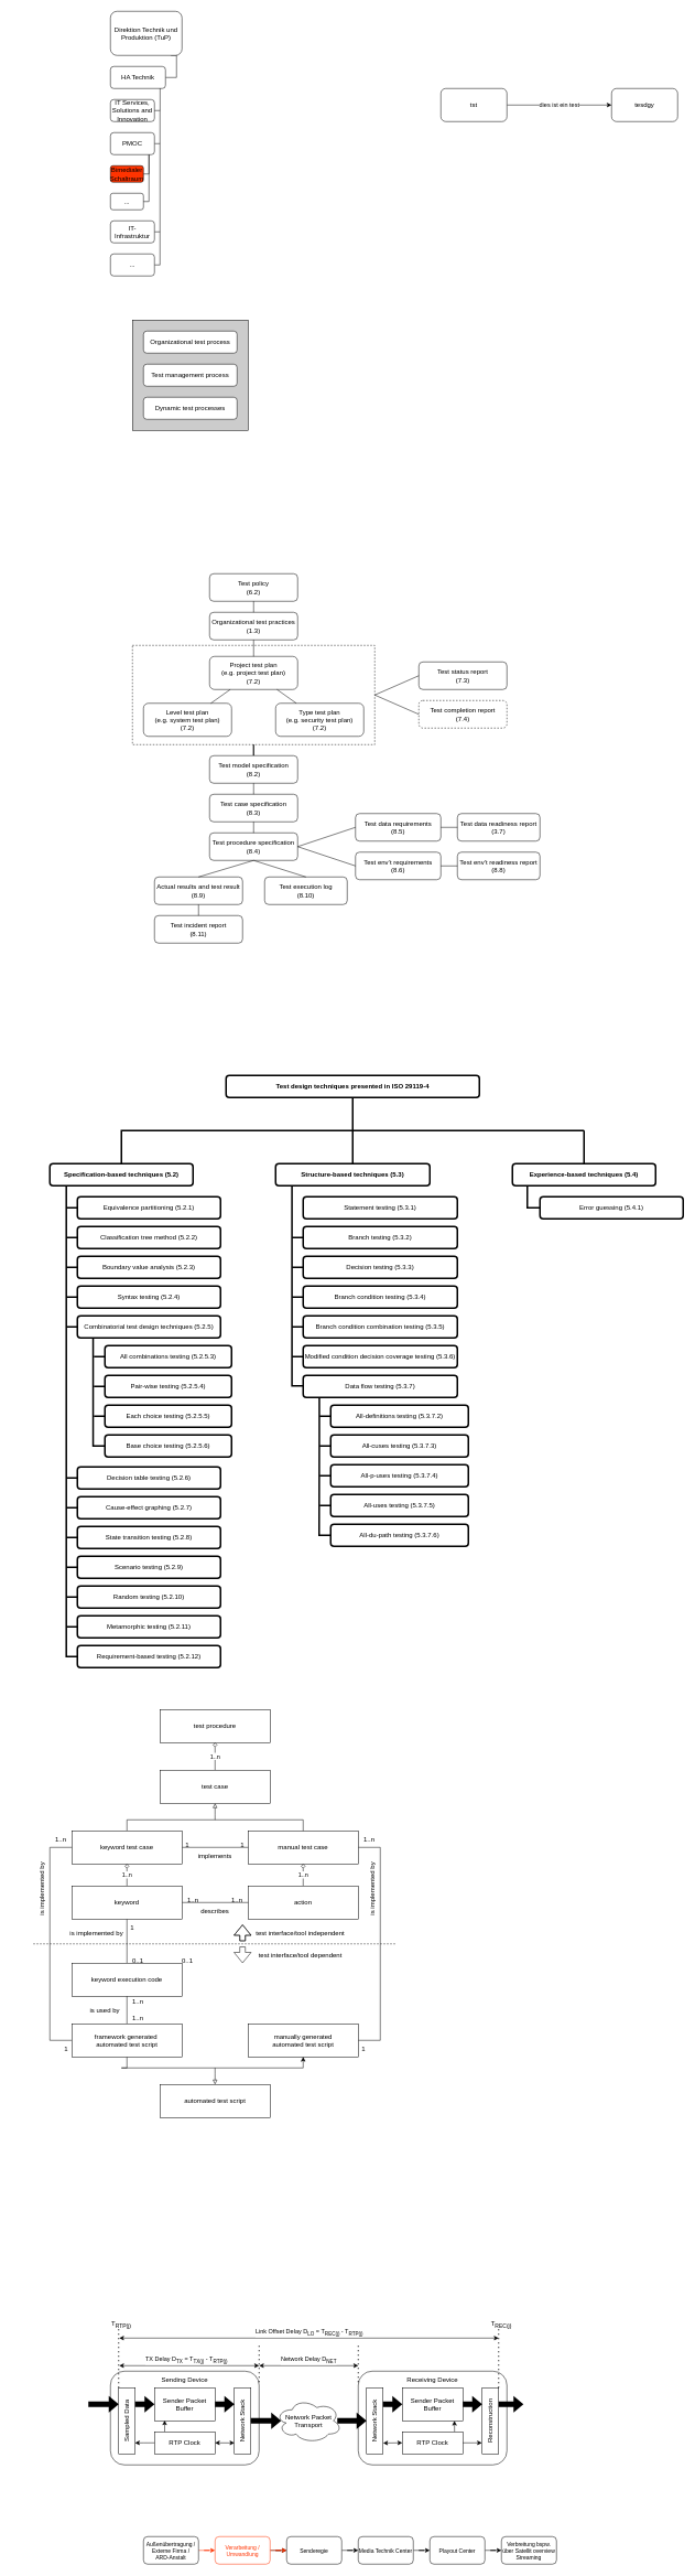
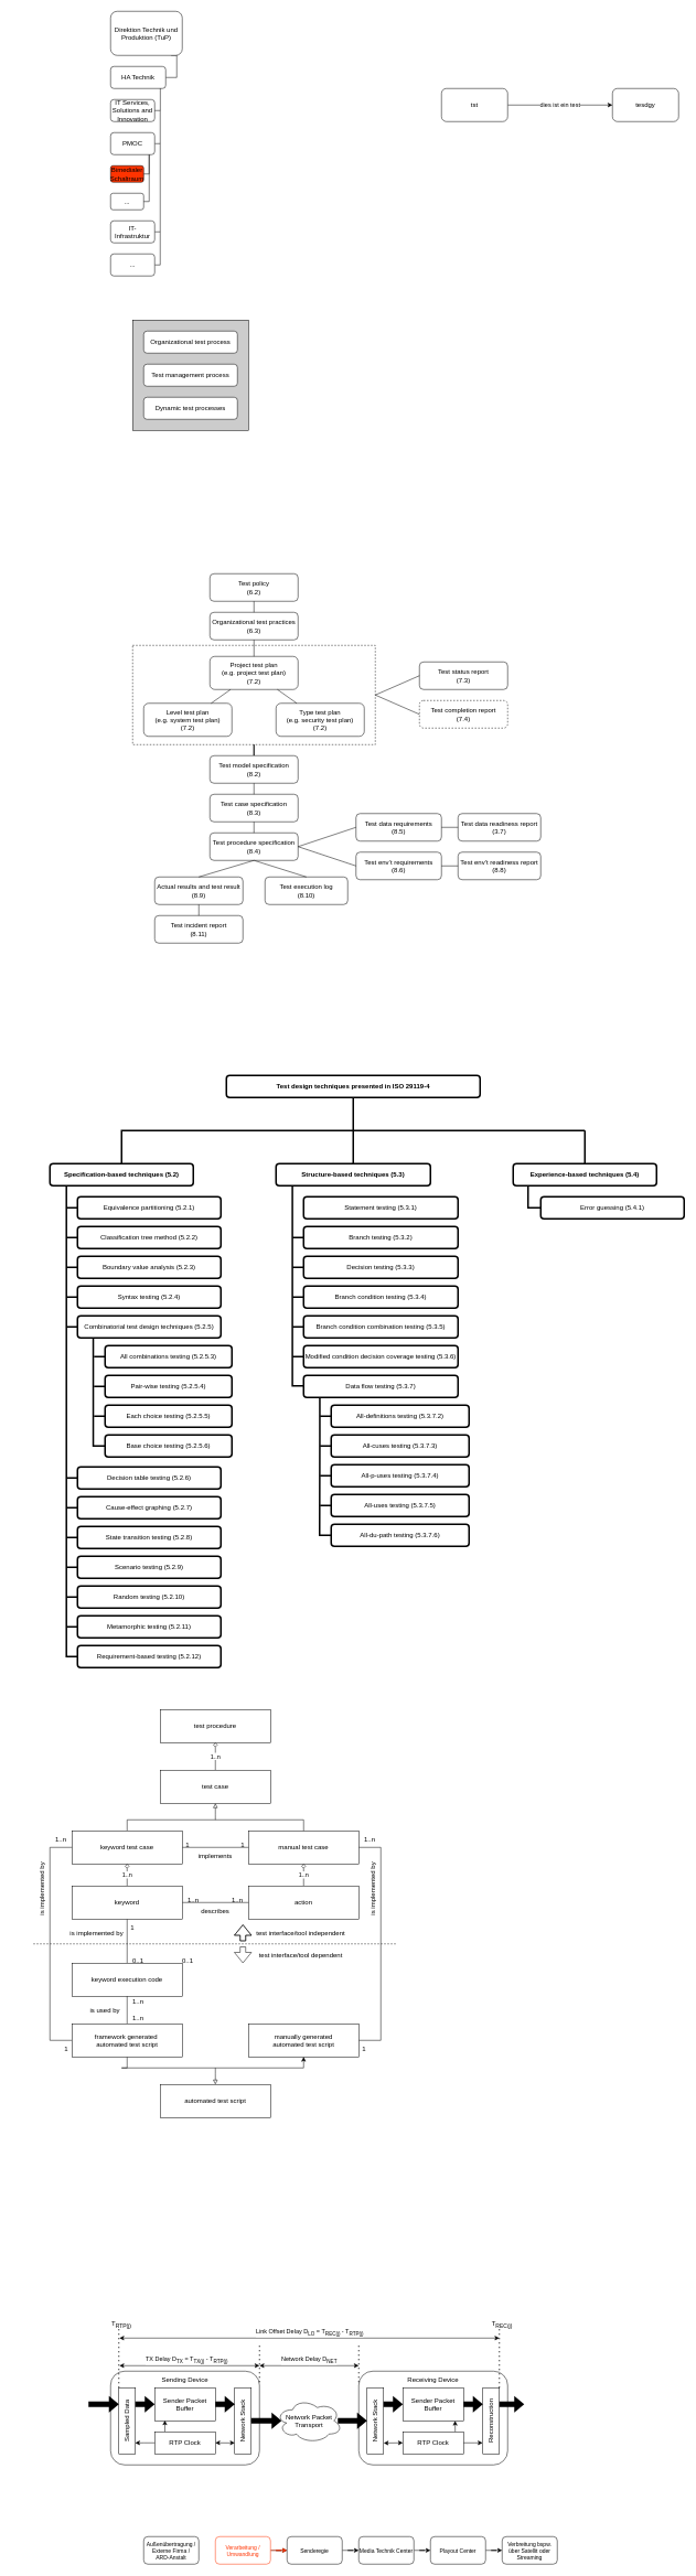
- <mxCell id="29" value="Organizational test practices&#10;(1.3)" style="rounded=1;whiteSpace=wrap;html=1;" parent="26" vertex="1"><mxGeometry x="380" y="1110" width="160" height="50" as="geometry" /></mxCell>
+ <mxCell id="29" value="Organizational test practices&#10;(6.3)" style="rounded=1;whiteSpace=wrap;html=1;" parent="26" vertex="1"><mxGeometry x="380" y="1110" width="160" height="50" as="geometry" /></mxCell>
- <mxCell id="215" style="edgeStyle=orthogonalEdgeStyle;rounded=0;orthogonalLoop=1;jettySize=auto;html=1;entryX=0;entryY=0.5;entryDx=0;entryDy=0;strokeColor=#FF3300;" edge="1" parent="214" source="216" target="219"><mxGeometry relative="1" as="geometry" /></mxCell>
- <mxCell id="226" value="Verbreitung bspw. über Satellit overview Streaming" style="rounded=1;whiteSpace=wrap;html=1;fontSize=10;" vertex="1" parent="214"><mxGeometry x="910" y="4600" width="100" height="50" as="geometry" /></mxCell>
+ <mxCell id="226" value="Verbreitung bspw. über Satellit oder Streaming" style="rounded=1;whiteSpace=wrap;html=1;fontSize=10;" vertex="1" parent="214"><mxGeometry x="910" y="4600" width="100" height="50" as="geometry" /></mxCell>
